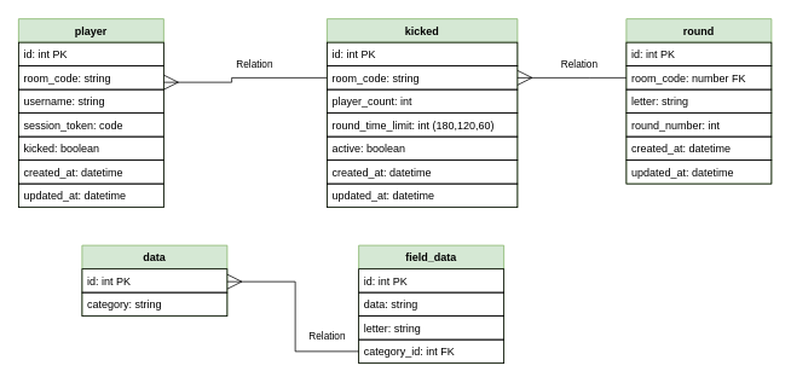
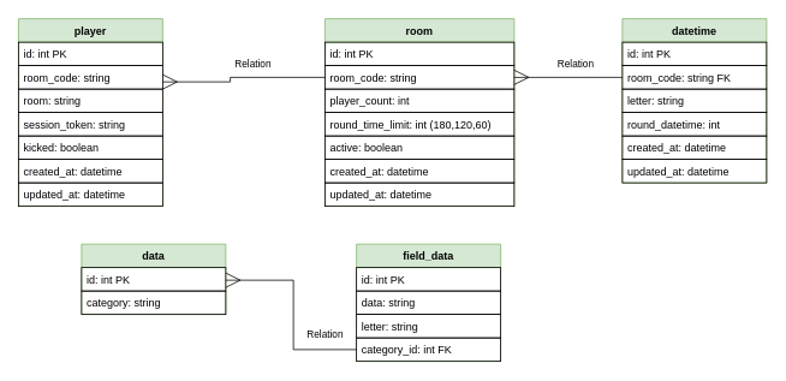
- <mxCell id="2" value="kicked" style="swimlane;fontStyle=1;align=center;verticalAlign=top;childLayout=stackLayout;horizontal=1;startSize=26;horizontalStack=0;resizeParent=1;resizeParentMax=0;resizeLast=0;collapsible=1;marginBottom=0;strokeColor=#82b366;fillColor=#d5e8d4;gradientColor=none;sketch=0;glass=0;shadow=0;rounded=0;" vertex="1" parent="1"><mxGeometry x="360" y="20" width="210" height="208" as="geometry" /></mxCell>
+ <mxCell id="2" value="room" style="swimlane;fontStyle=1;align=center;verticalAlign=top;childLayout=stackLayout;horizontal=1;startSize=26;horizontalStack=0;resizeParent=1;resizeParentMax=0;resizeLast=0;collapsible=1;marginBottom=0;strokeColor=#82b366;fillColor=#d5e8d4;gradientColor=none;sketch=0;glass=0;shadow=0;rounded=0;" vertex="1" parent="1"><mxGeometry x="360" y="20" width="210" height="208" as="geometry" /></mxCell>
- <mxCell id="28" value="round" style="swimlane;fontStyle=1;align=center;verticalAlign=top;childLayout=stackLayout;horizontal=1;startSize=26;horizontalStack=0;resizeParent=1;resizeParentMax=0;resizeLast=0;collapsible=1;marginBottom=0;rounded=0;shadow=0;glass=0;sketch=0;strokeColor=#82b366;fillColor=#d5e8d4;" vertex="1" parent="1"><mxGeometry x="690" y="20" width="160" height="182" as="geometry" /></mxCell>
+ <mxCell id="28" value="datetime" style="swimlane;fontStyle=1;align=center;verticalAlign=top;childLayout=stackLayout;horizontal=1;startSize=26;horizontalStack=0;resizeParent=1;resizeParentMax=0;resizeLast=0;collapsible=1;marginBottom=0;rounded=0;shadow=0;glass=0;sketch=0;strokeColor=#82b366;fillColor=#d5e8d4;" vertex="1" parent="1"><mxGeometry x="690" y="20" width="160" height="182" as="geometry" /></mxCell>
- <mxCell id="30" value="room_code: number FK" style="text;strokeColor=default;fillColor=none;align=left;verticalAlign=top;spacingLeft=4;spacingRight=4;overflow=hidden;rotatable=0;points=[[0,0.5],[1,0.5]];portConstraint=eastwest;rounded=0;shadow=0;glass=0;sketch=0;" vertex="1" parent="28"><mxGeometry y="52" width="160" height="26" as="geometry" /></mxCell>
+ <mxCell id="30" value="room_code: string FK" style="text;strokeColor=default;fillColor=none;align=left;verticalAlign=top;spacingLeft=4;spacingRight=4;overflow=hidden;rotatable=0;points=[[0,0.5],[1,0.5]];portConstraint=eastwest;rounded=0;shadow=0;glass=0;sketch=0;" vertex="1" parent="28"><mxGeometry y="52" width="160" height="26" as="geometry" /></mxCell>
- <mxCell id="13" value="username: string" style="text;strokeColor=default;fillColor=none;align=left;verticalAlign=top;spacingLeft=4;spacingRight=4;overflow=hidden;rotatable=0;points=[[0,0.5],[1,0.5]];portConstraint=eastwest;rounded=0;shadow=0;glass=0;sketch=0;" vertex="1" parent="10"><mxGeometry y="78" width="160" height="26" as="geometry" /></mxCell>
+ <mxCell id="13" value="room: string" style="text;strokeColor=default;fillColor=none;align=left;verticalAlign=top;spacingLeft=4;spacingRight=4;overflow=hidden;rotatable=0;points=[[0,0.5],[1,0.5]];portConstraint=eastwest;rounded=0;shadow=0;glass=0;sketch=0;" vertex="1" parent="10"><mxGeometry y="78" width="160" height="26" as="geometry" /></mxCell>
- <mxCell id="14" value="session_token: code" style="text;strokeColor=default;fillColor=none;align=left;verticalAlign=top;spacingLeft=4;spacingRight=4;overflow=hidden;rotatable=0;points=[[0,0.5],[1,0.5]];portConstraint=eastwest;rounded=0;shadow=0;glass=0;sketch=0;" vertex="1" parent="10"><mxGeometry y="104" width="160" height="26" as="geometry" /></mxCell>
+ <mxCell id="14" value="session_token: string" style="text;strokeColor=default;fillColor=none;align=left;verticalAlign=top;spacingLeft=4;spacingRight=4;overflow=hidden;rotatable=0;points=[[0,0.5],[1,0.5]];portConstraint=eastwest;rounded=0;shadow=0;glass=0;sketch=0;" vertex="1" parent="10"><mxGeometry y="104" width="160" height="26" as="geometry" /></mxCell>
- <mxCell id="32" value="round_number: int" style="text;strokeColor=default;fillColor=none;align=left;verticalAlign=top;spacingLeft=4;spacingRight=4;overflow=hidden;rotatable=0;points=[[0,0.5],[1,0.5]];portConstraint=eastwest;rounded=0;shadow=0;glass=0;sketch=0;" vertex="1" parent="28"><mxGeometry y="104" width="160" height="26" as="geometry" /></mxCell>
+ <mxCell id="32" value="round_datetime: int" style="text;strokeColor=default;fillColor=none;align=left;verticalAlign=top;spacingLeft=4;spacingRight=4;overflow=hidden;rotatable=0;points=[[0,0.5],[1,0.5]];portConstraint=eastwest;rounded=0;shadow=0;glass=0;sketch=0;" vertex="1" parent="28"><mxGeometry y="104" width="160" height="26" as="geometry" /></mxCell>
